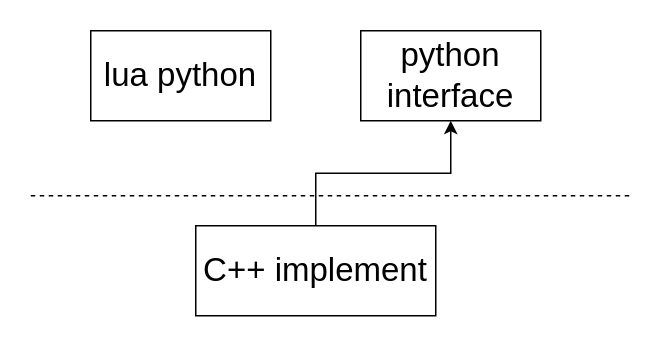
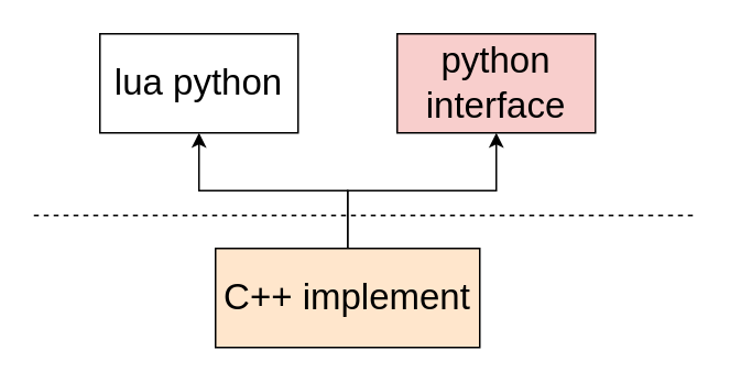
- <mxCell id="6" value="python interface" style="rounded=0;whiteSpace=wrap;html=1;fontSize=22;" vertex="1" parent="1"><mxGeometry x="240" y="20" width="120" height="60" as="geometry" /></mxCell>
+ <mxCell id="6" value="python interface" style="rounded=0;whiteSpace=wrap;html=1;fontSize=22;fillColor=#f8cecc;" vertex="1" parent="1"><mxGeometry x="240" y="20" width="120" height="60" as="geometry" /></mxCell>
+ <mxCell id="2" style="edgeStyle=orthogonalEdgeStyle;rounded=0;orthogonalLoop=1;jettySize=auto;html=1;entryX=0.5;entryY=1;entryDx=0;entryDy=0;fontSize=22;" edge="1" parent="1" source="4" target="5"><mxGeometry relative="1" as="geometry" /></mxCell>
- <mxCell id="4" value="C++&amp;nbsp;implement" style="rounded=0;whiteSpace=wrap;html=1;fontSize=22;" vertex="1" parent="1"><mxGeometry x="130" y="150" width="160" height="60" as="geometry" /></mxCell>
+ <mxCell id="4" value="C++&amp;nbsp;implement" style="rounded=0;whiteSpace=wrap;html=1;fontSize=22;fillColor=#ffe6cc;" vertex="1" parent="1"><mxGeometry x="130" y="150" width="160" height="60" as="geometry" /></mxCell>
